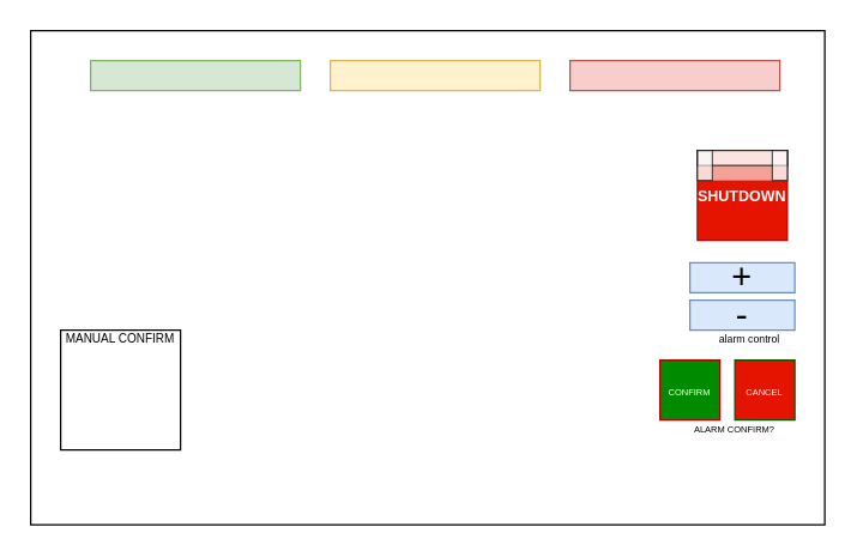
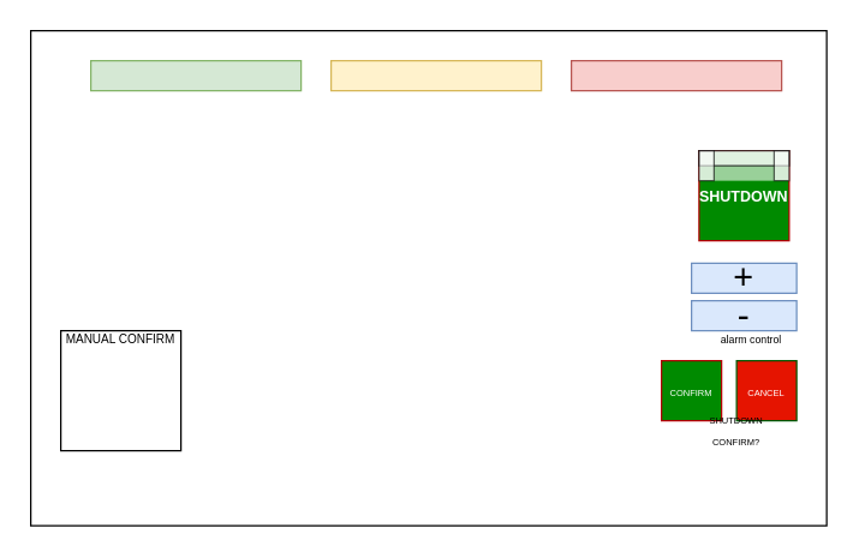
- <mxCell id="12" value="&lt;font style=&quot;font-size: 10px;&quot;&gt;&lt;b&gt;SHUTDOWN&lt;/b&gt;&lt;/font&gt;" style="rounded=0;whiteSpace=wrap;html=1;fillColor=#e51400;fontColor=#ffffff;strokeColor=#B20000;" vertex="1" parent="1"><mxGeometry x="465" y="100" width="60" height="60" as="geometry" /></mxCell>
+ <mxCell id="12" value="&lt;font style=&quot;font-size: 10px;&quot;&gt;&lt;b&gt;SHUTDOWN&lt;/b&gt;&lt;/font&gt;" style="rounded=0;whiteSpace=wrap;html=1;fillColor=#008a00;fontColor=#ffffff;strokeColor=#B20000;" vertex="1" parent="1"><mxGeometry x="465" y="100" width="60" height="60" as="geometry" /></mxCell>
- <mxCell id="11" value="&lt;font style=&quot;font-size: 6px;&quot;&gt;ALARM CONFIRM?&lt;/font&gt;" style="text;html=1;align=center;verticalAlign=middle;whiteSpace=wrap;rounded=0;" vertex="1" parent="1"><mxGeometry x="460" y="270" width="60" height="30" as="geometry" /></mxCell>
+ <mxCell id="11" value="&lt;font style=&quot;font-size: 6px;&quot;&gt;SHUTDOWN CONFIRM?&lt;/font&gt;" style="text;html=1;align=center;verticalAlign=middle;whiteSpace=wrap;rounded=0;" vertex="1" parent="1"><mxGeometry x="460" y="270" width="60" height="30" as="geometry" /></mxCell>
